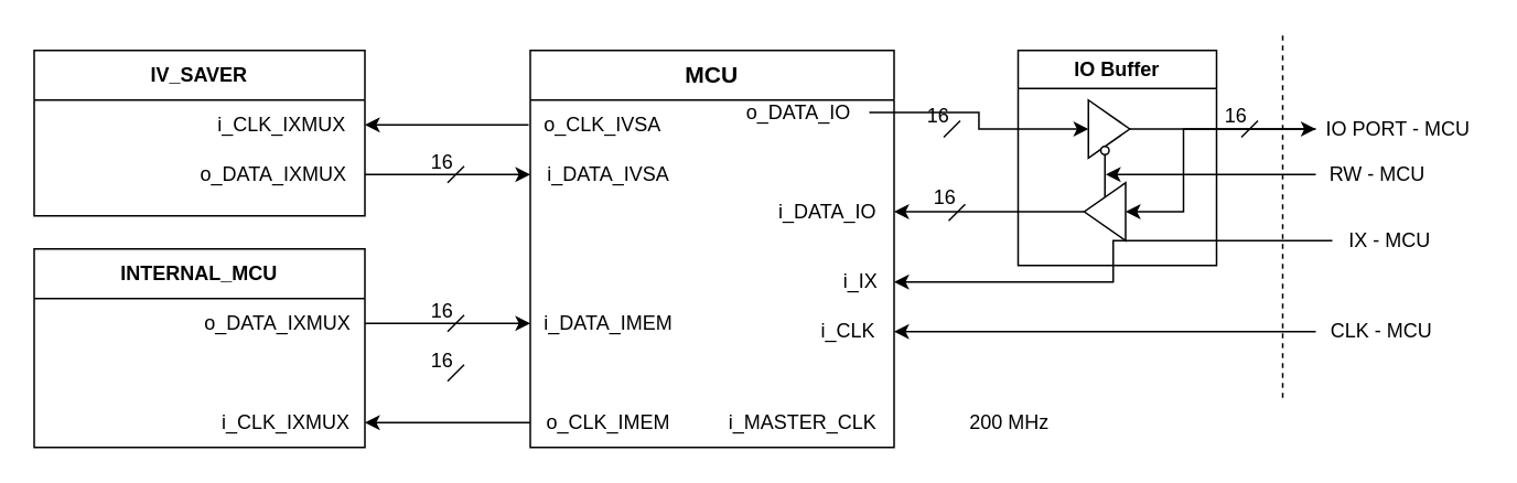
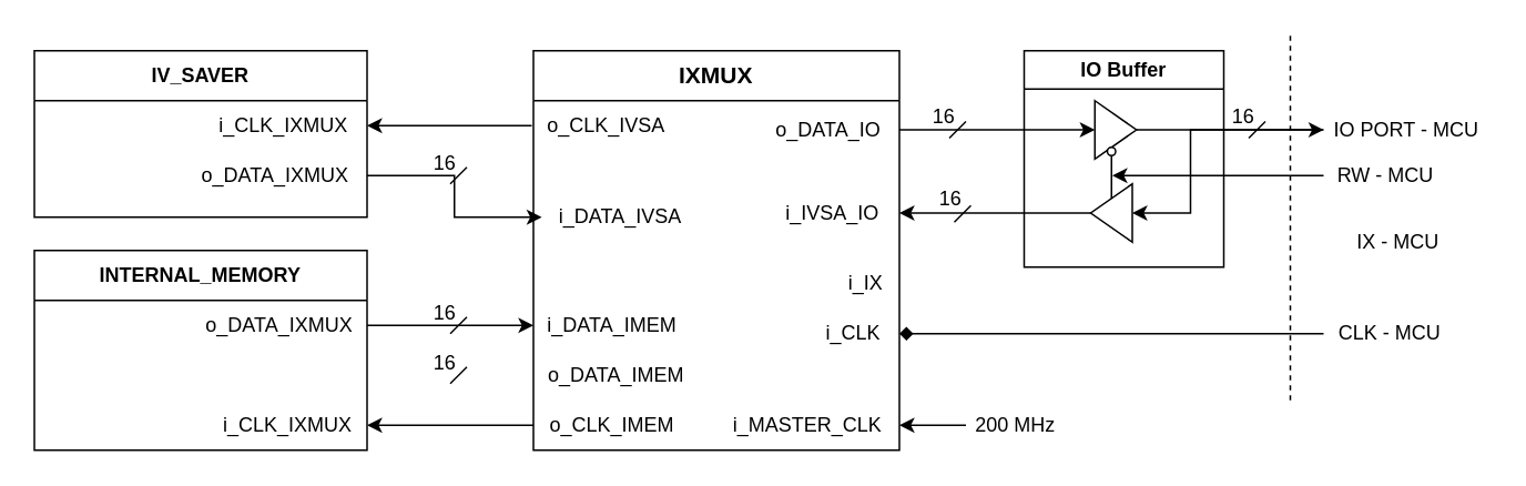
- <mxCell id="2" value="&lt;font style=&quot;font-size: 14px;&quot;&gt;MCU&lt;/font&gt;" style="swimlane;whiteSpace=wrap;html=1;startSize=30;" vertex="1" parent="1"><mxGeometry x="320" y="30" width="220" height="240" as="geometry" /></mxCell>
+ <mxCell id="2" value="&lt;font style=&quot;font-size: 14px;&quot;&gt;IXMUX&lt;/font&gt;" style="swimlane;whiteSpace=wrap;html=1;startSize=30;" vertex="1" parent="1"><mxGeometry x="320" y="30" width="220" height="240" as="geometry" /></mxCell>
- <mxCell id="10" value="o_DATA_IO" style="text;html=1;align=center;verticalAlign=middle;whiteSpace=wrap;rounded=0;" vertex="1" parent="2"><mxGeometry x="120" y="22.5" width="85" height="30" as="geometry" /></mxCell>
+ <mxCell id="10" value="o_DATA_IO" style="text;html=1;align=center;verticalAlign=middle;whiteSpace=wrap;rounded=0;" vertex="1" parent="2"><mxGeometry x="135" y="32.5" width="85" height="30" as="geometry" /></mxCell>
- <mxCell id="9" value="i_DATA_IVSA" style="text;html=1;align=center;verticalAlign=middle;whiteSpace=wrap;rounded=0;" vertex="1" parent="2"><mxGeometry y="60" width="95" height="30" as="geometry" /></mxCell>
+ <mxCell id="9" value="i_DATA_IVSA" style="text;html=1;align=center;verticalAlign=middle;whiteSpace=wrap;rounded=0;" vertex="1" parent="2"><mxGeometry x="5" y="85" width="95" height="30" as="geometry" /></mxCell>
- <mxCell id="3" value="i_DATA_IO" style="text;html=1;align=center;verticalAlign=middle;whiteSpace=wrap;rounded=0;" vertex="1" parent="2"><mxGeometry x="140" y="82.5" width="80" height="30" as="geometry" /></mxCell>
+ <mxCell id="3" value="i_IVSA_IO" style="text;html=1;align=center;verticalAlign=middle;whiteSpace=wrap;rounded=0;" vertex="1" parent="2"><mxGeometry x="140" y="82.5" width="80" height="30" as="geometry" /></mxCell>
- <mxCell id="37" style="edgeStyle=orthogonalEdgeStyle;rounded=0;orthogonalLoop=1;jettySize=auto;html=1;" edge="1" parent="1" source="38" target="11"><mxGeometry relative="1" as="geometry" /></mxCell>
- <mxCell id="16" value="INTERNAL_MCU" style="swimlane;whiteSpace=wrap;html=1;startSize=30;" vertex="1" parent="1"><mxGeometry x="20" y="150" width="200" height="120" as="geometry" /></mxCell>
+ <mxCell id="16" value="INTERNAL_MEMORY" style="swimlane;whiteSpace=wrap;html=1;startSize=30;" vertex="1" parent="1"><mxGeometry x="20" y="150" width="200" height="120" as="geometry" /></mxCell>
- <mxCell id="39" style="edgeStyle=orthogonalEdgeStyle;rounded=0;orthogonalLoop=1;jettySize=auto;html=1;" edge="1" parent="1" source="40" target="12"><mxGeometry relative="1" as="geometry" /></mxCell>
+ <mxCell id="39" style="edgeStyle=orthogonalEdgeStyle;rounded=0;orthogonalLoop=1;jettySize=auto;html=1;endArrow=diamond;" edge="1" parent="1" source="40" target="12"><mxGeometry relative="1" as="geometry" /></mxCell>
+ <mxCell id="7" value="o_DATA_IMEM" style="text;html=1;align=center;verticalAlign=middle;whiteSpace=wrap;rounded=0;" vertex="1" parent="2"><mxGeometry y="180" width="100" height="30" as="geometry" /></mxCell>
+ <mxCell id="23" style="edgeStyle=orthogonalEdgeStyle;rounded=0;orthogonalLoop=1;jettySize=auto;html=1;" edge="1" parent="1" source="24" target="4"><mxGeometry relative="1" as="geometry" /></mxCell>
